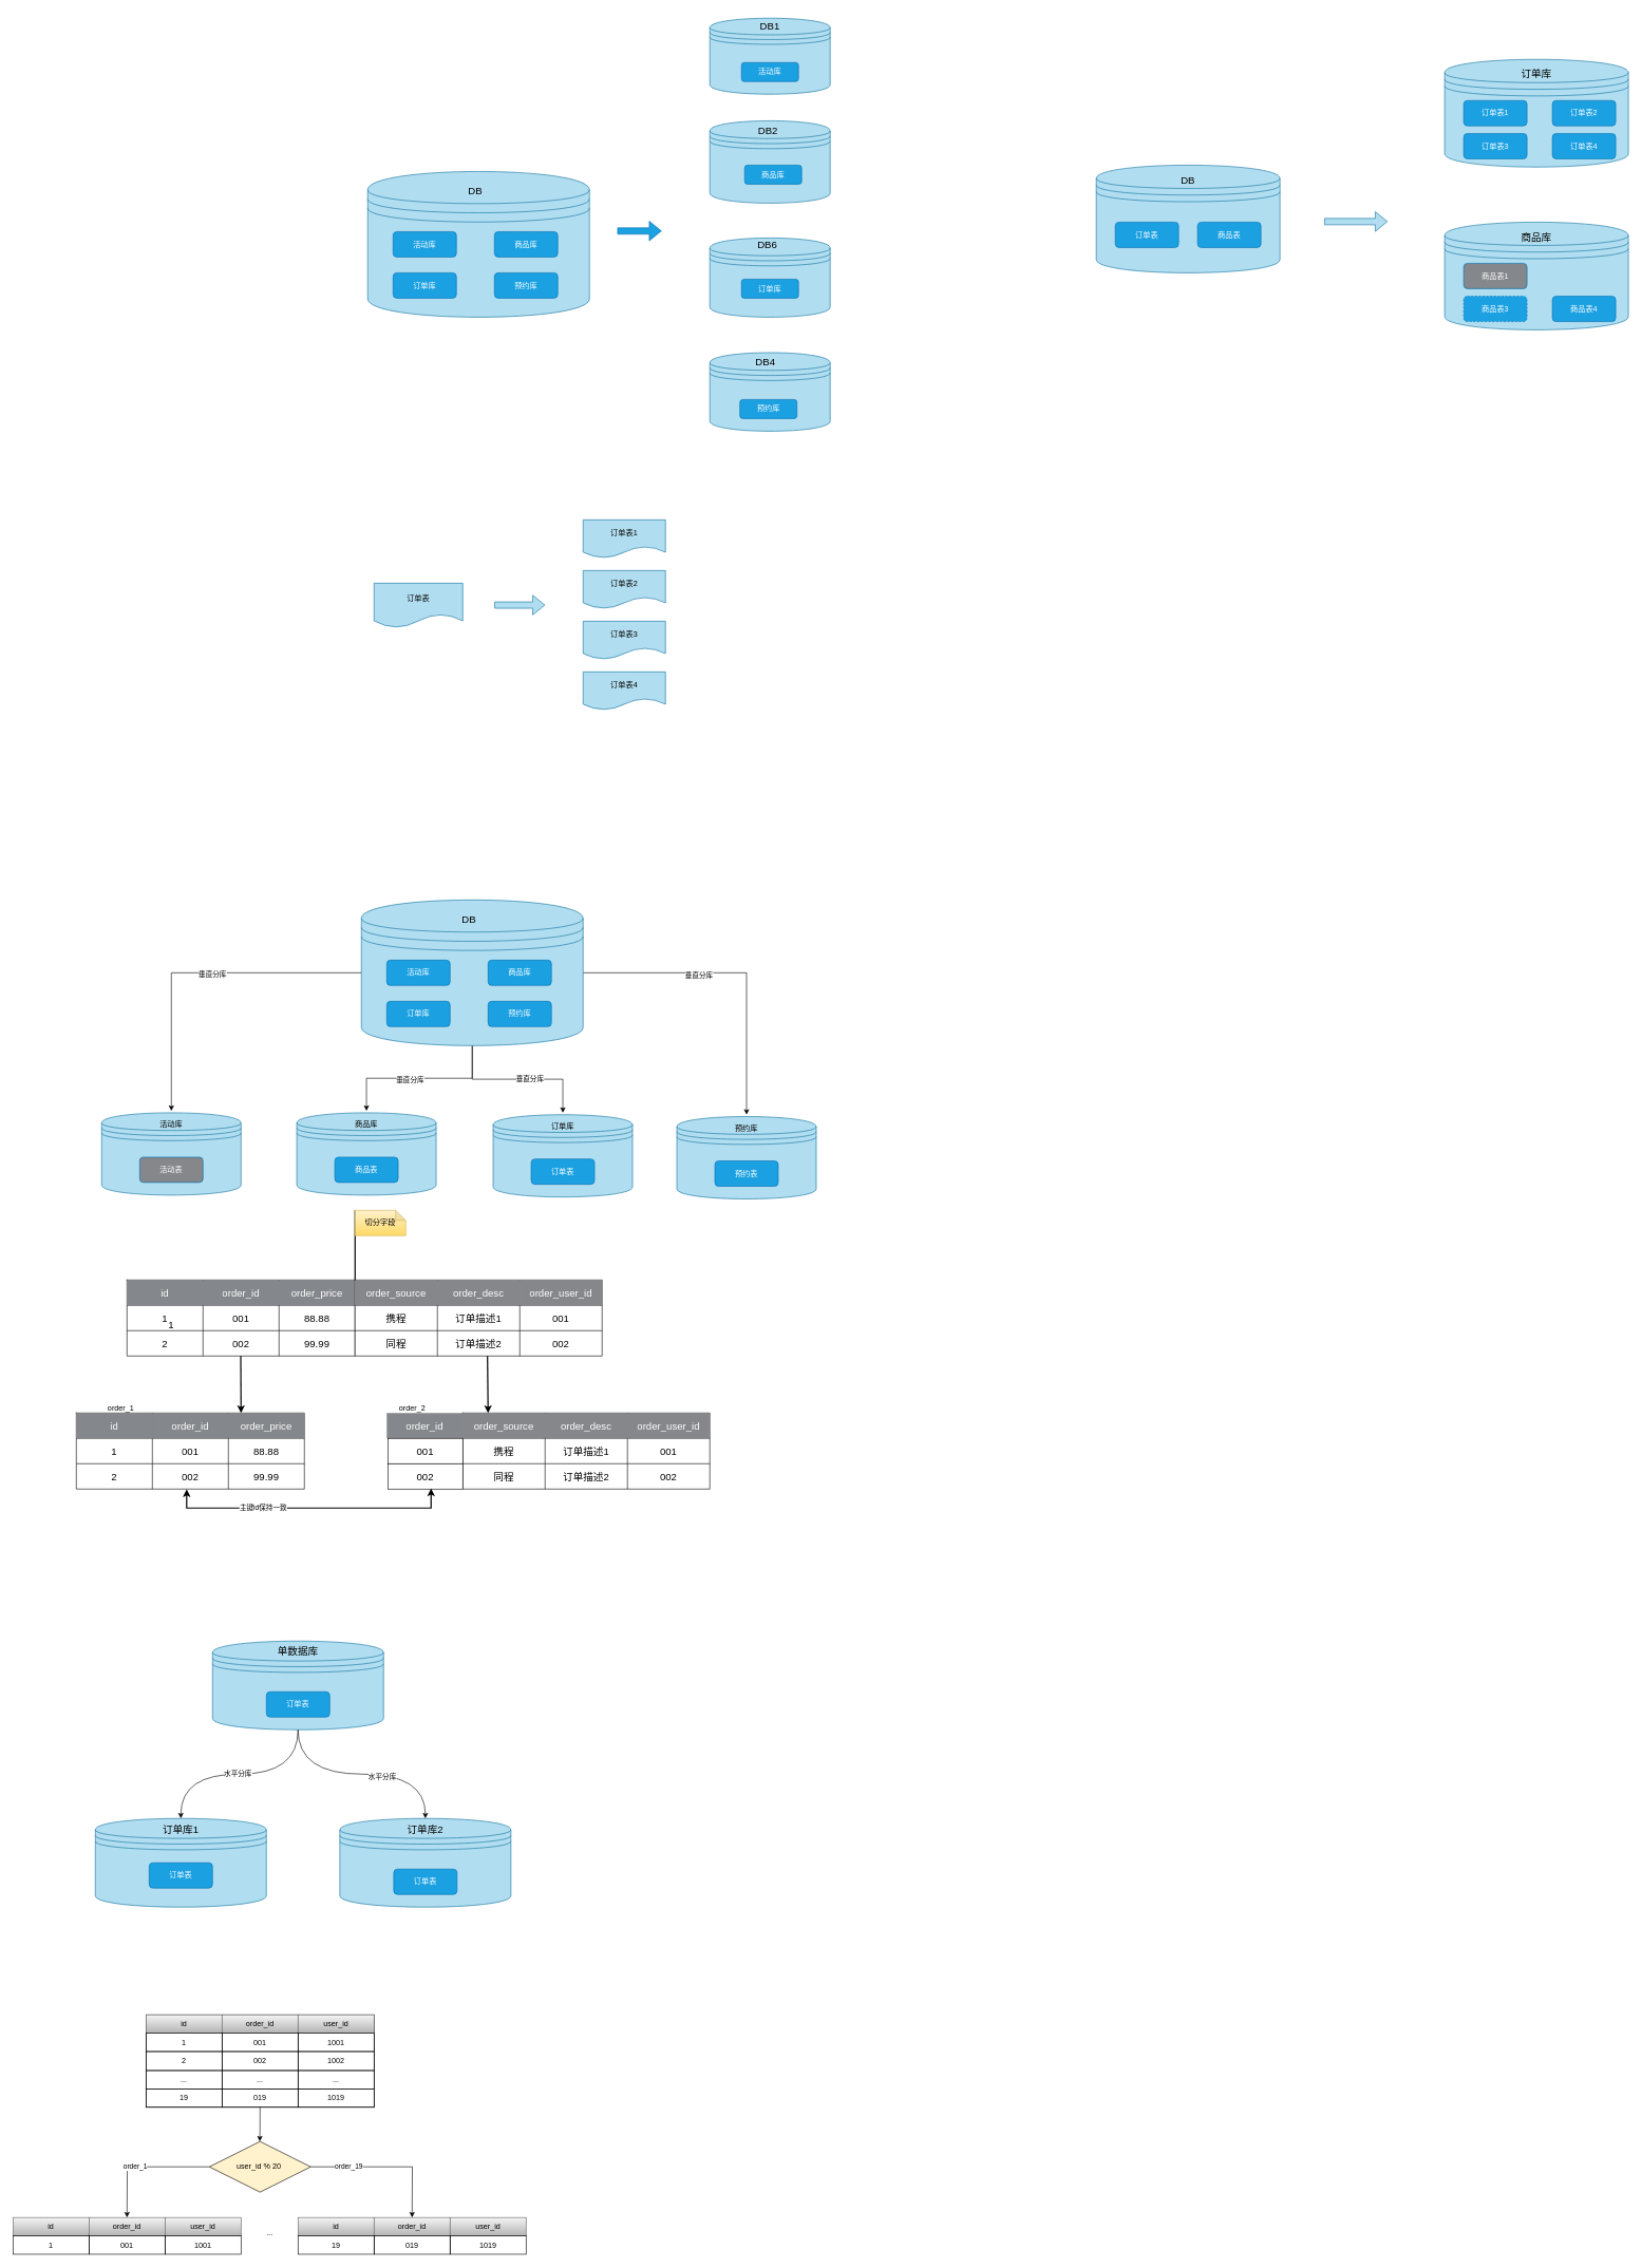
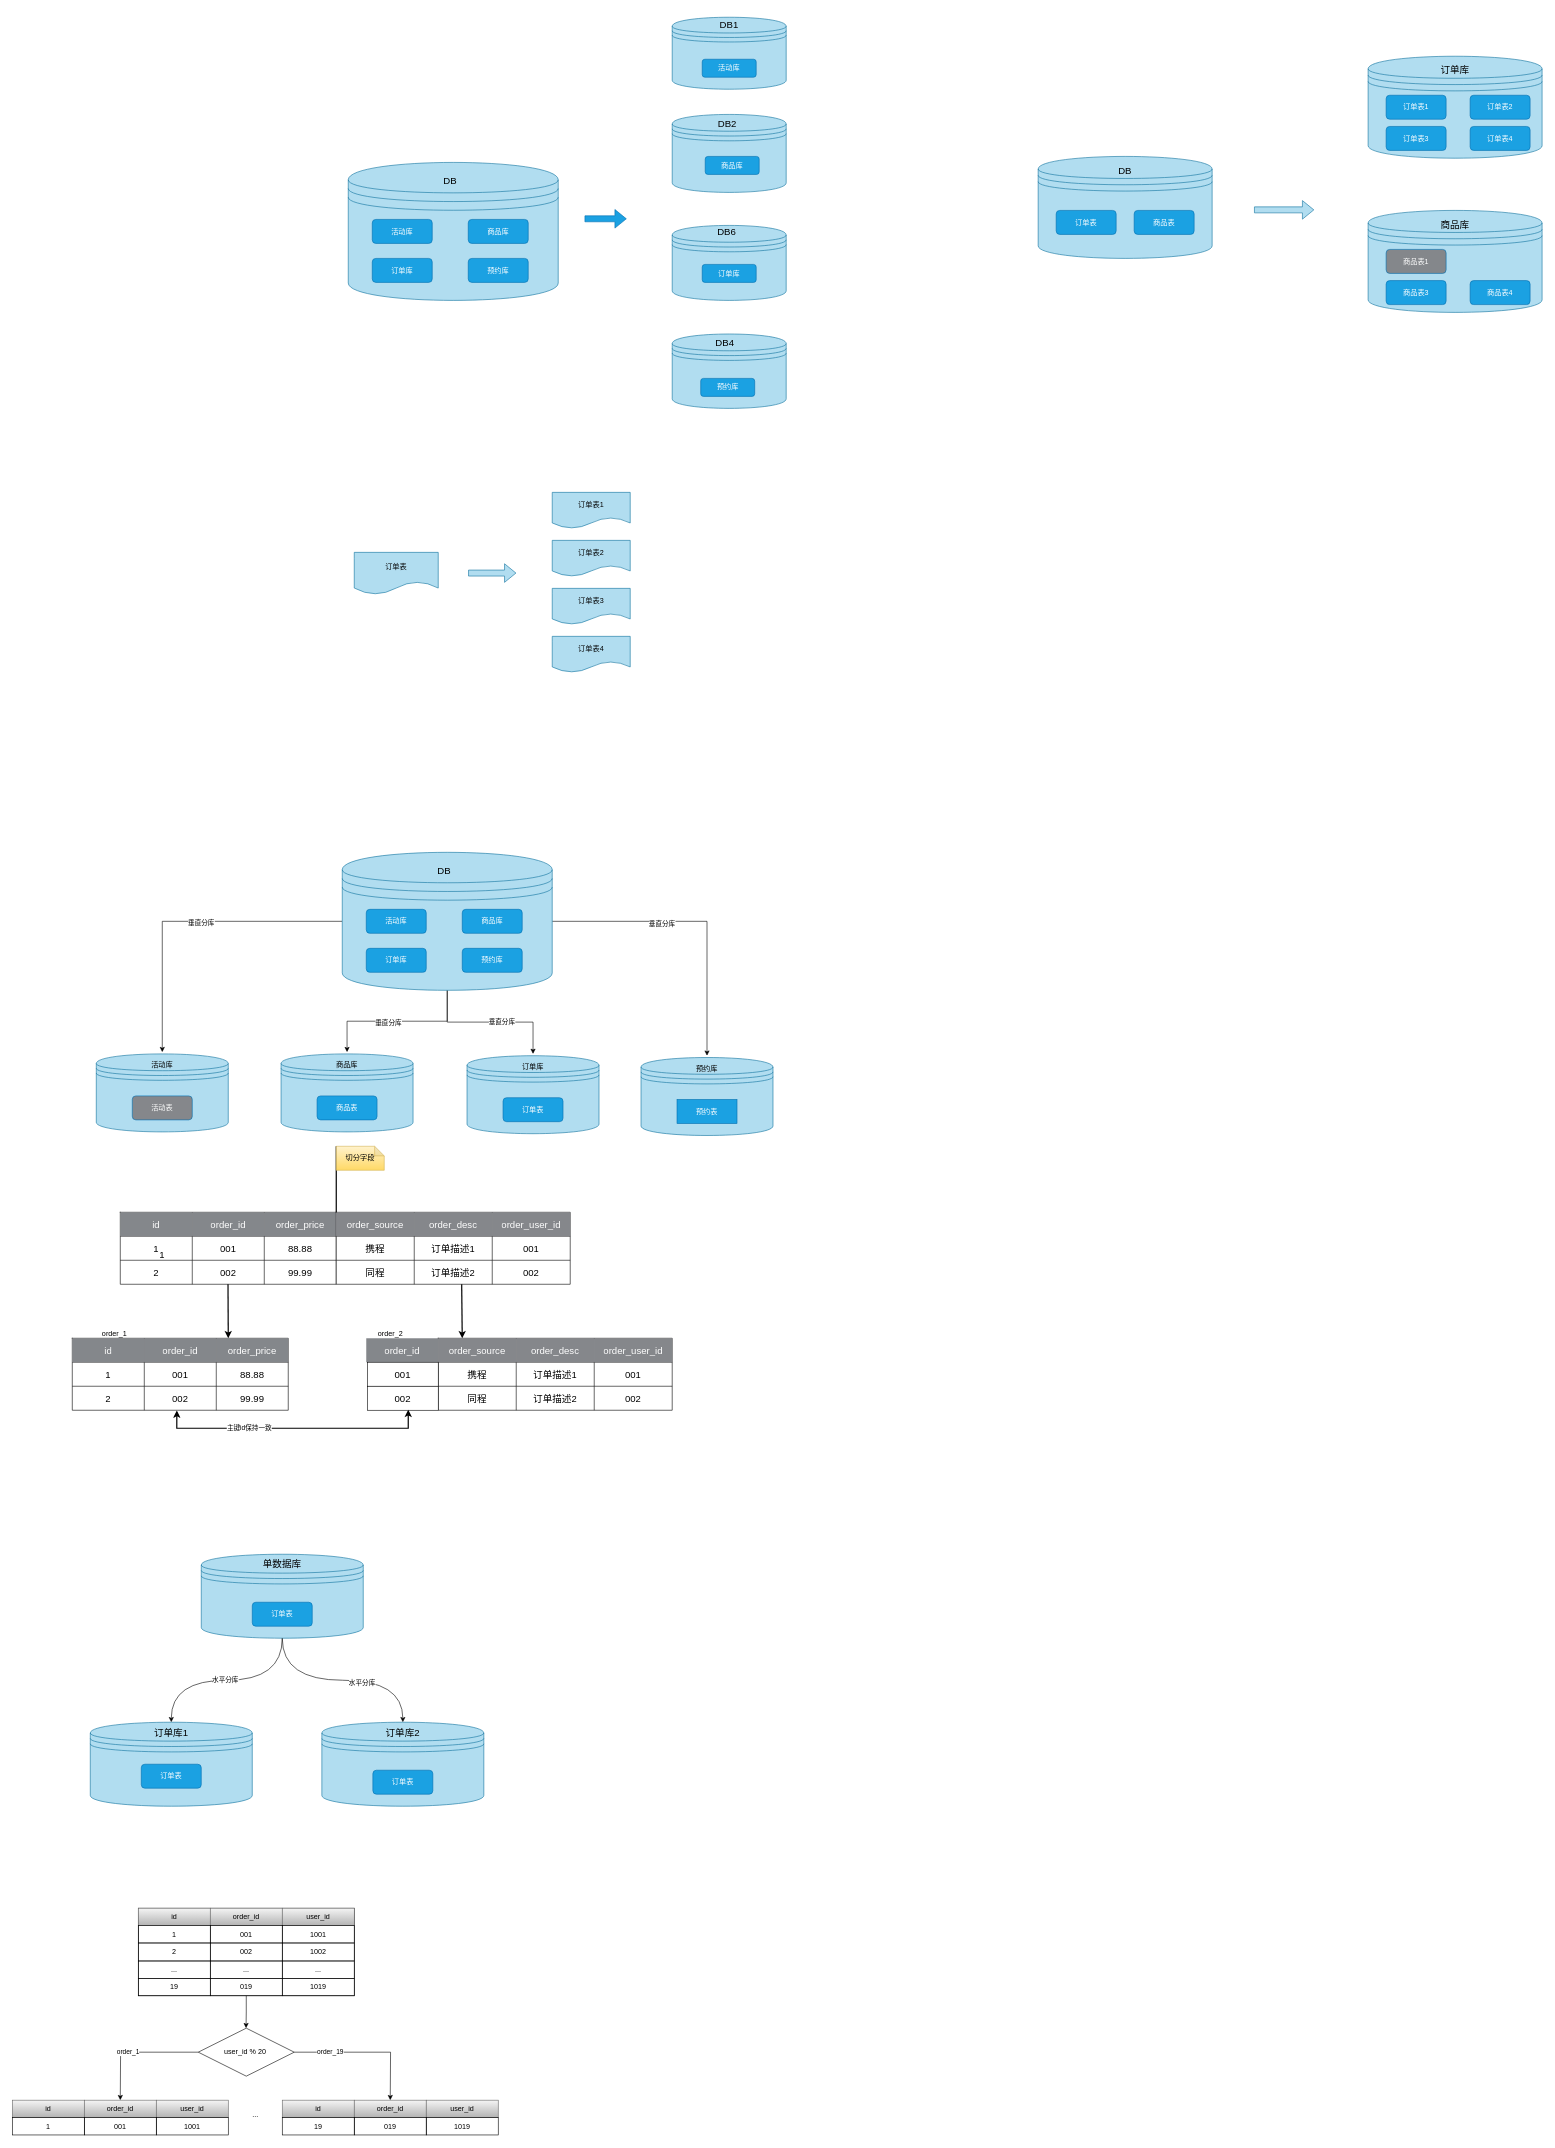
- <mxCell id="41" value="商品表3" style="rounded=1;whiteSpace=wrap;html=1;fillColor=#1ba1e2;strokeColor=#006EAF;fontColor=#ffffff;dashed=1;" vertex="1" parent="1"><mxGeometry x="2310" y="467" width="100" height="40" as="geometry" /></mxCell>
+ <mxCell id="41" value="商品表3" style="rounded=1;whiteSpace=wrap;html=1;fillColor=#1ba1e2;strokeColor=#006EAF;fontColor=#ffffff;" vertex="1" parent="1"><mxGeometry x="2310" y="467" width="100" height="40" as="geometry" /></mxCell>
- <mxCell id="67" value="预约表" style="rounded=1;whiteSpace=wrap;html=1;fillColor=#1ba1e2;strokeColor=#006EAF;fontColor=#ffffff;" vertex="1" parent="1"><mxGeometry x="1128" y="1832" width="100" height="40" as="geometry" /></mxCell>
+ <mxCell id="67" value="预约表" style="whiteSpace=wrap;html=1;fillColor=#1ba1e2;strokeColor=#006EAF;fontColor=#ffffff;rounded=0;" vertex="1" parent="1"><mxGeometry x="1128" y="1832" width="100" height="40" as="geometry" /></mxCell>
- <mxCell id="174" value="user_id % 20&amp;nbsp;" style="rhombus;whiteSpace=wrap;html=1;fillColor=#fff2cc;" vertex="1" parent="1"><mxGeometry x="330" y="3380" width="160" height="80" as="geometry" /></mxCell>
+ <mxCell id="174" value="user_id % 20&amp;nbsp;" style="rhombus;whiteSpace=wrap;html=1;" vertex="1" parent="1"><mxGeometry x="330" y="3380" width="160" height="80" as="geometry" /></mxCell>
